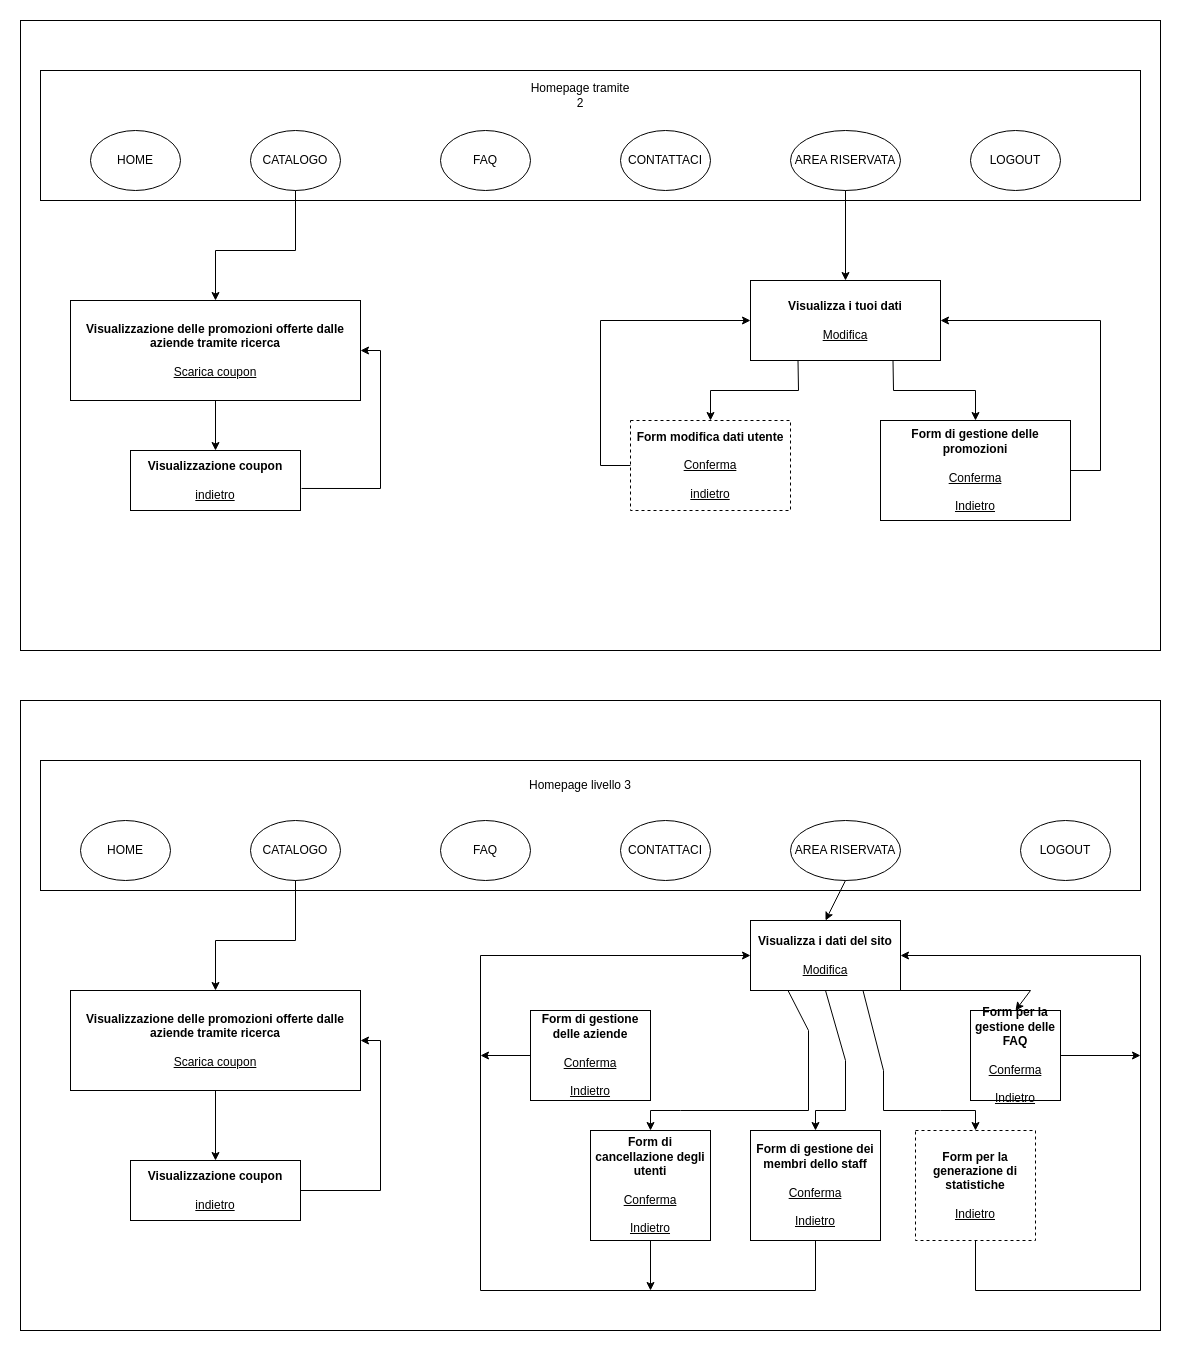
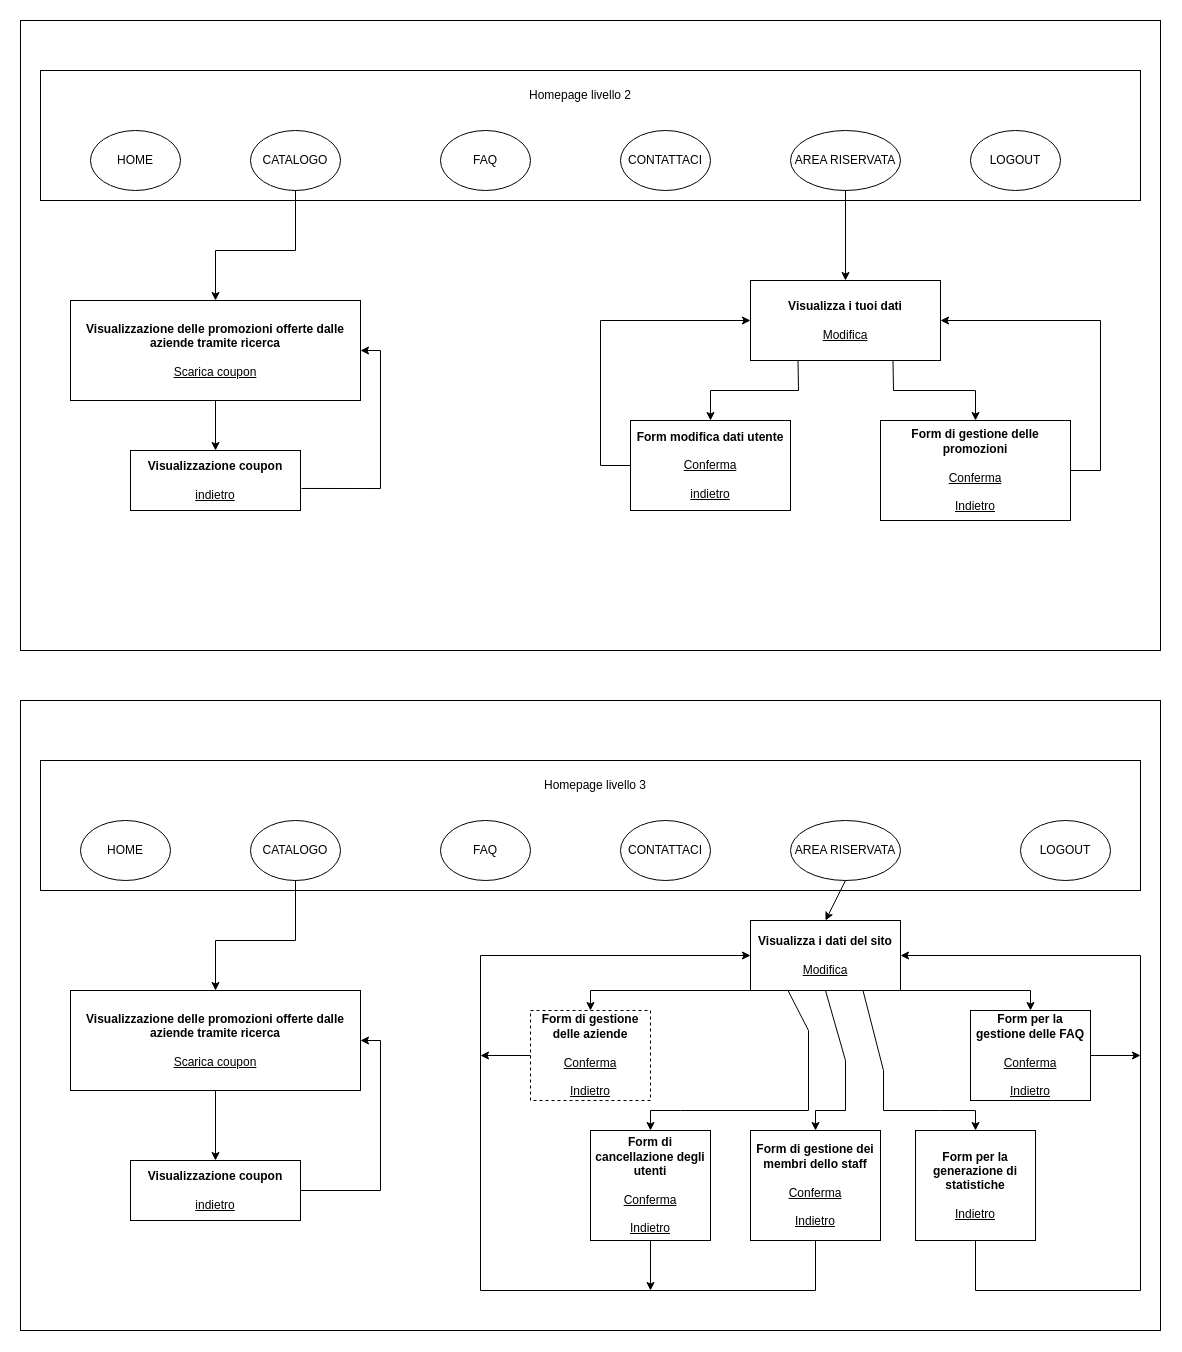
- <mxCell id="23" value="Homepage tramite 2" style="text;html=1;strokeColor=none;fillColor=none;align=center;verticalAlign=middle;whiteSpace=wrap;rounded=0;" vertex="1" parent="1"><mxGeometry x="525" y="80" width="110" height="30" as="geometry" /></mxCell>
+ <mxCell id="23" value="Homepage livello 2" style="text;html=1;strokeColor=none;fillColor=none;align=center;verticalAlign=middle;whiteSpace=wrap;rounded=0;" vertex="1" parent="1"><mxGeometry x="525" y="80" width="110" height="30" as="geometry" /></mxCell>
- <mxCell id="16" value="&lt;b&gt;Form modifica dati utente&lt;/b&gt;&lt;br&gt;&lt;br&gt;&lt;u&gt;Conferma&lt;br&gt;&lt;/u&gt;&lt;br&gt;&lt;u&gt;indietro&lt;/u&gt;" style="rounded=0;whiteSpace=wrap;html=1;dashed=1;" vertex="1" parent="1"><mxGeometry x="630" y="420" width="160" height="90" as="geometry" /></mxCell>
+ <mxCell id="16" value="&lt;b&gt;Form modifica dati utente&lt;/b&gt;&lt;br&gt;&lt;br&gt;&lt;u&gt;Conferma&lt;br&gt;&lt;/u&gt;&lt;br&gt;&lt;u&gt;indietro&lt;/u&gt;" style="rounded=0;whiteSpace=wrap;html=1;" vertex="1" parent="1"><mxGeometry x="630" y="420" width="160" height="90" as="geometry" /></mxCell>
- <mxCell id="32" value="Homepage livello 3" style="text;html=1;strokeColor=none;fillColor=none;align=center;verticalAlign=middle;whiteSpace=wrap;rounded=0;" vertex="1" parent="1"><mxGeometry x="525" y="770" width="110" height="30" as="geometry" /></mxCell>
+ <mxCell id="32" value="Homepage livello 3" style="text;html=1;strokeColor=none;fillColor=none;align=center;verticalAlign=middle;whiteSpace=wrap;rounded=0;" vertex="1" parent="1"><mxGeometry x="540" y="770" width="110" height="30" as="geometry" /></mxCell>
+ <mxCell id="45" value="" style="endArrow=classic;html=1;rounded=0;exitX=0;exitY=1;exitDx=0;exitDy=0;entryX=0.5;entryY=0;entryDx=0;entryDy=0;" edge="1" parent="1" source="38" target="40"><mxGeometry width="50" height="50" relative="1" as="geometry"><mxPoint x="410" y="870" as="sourcePoint" /><mxPoint x="460" y="820" as="targetPoint" /><Array as="points"><mxPoint x="590" y="990" /></Array></mxGeometry></mxCell>
- <mxCell id="40" value="&lt;b&gt;Form di gestione delle aziende&lt;/b&gt;&lt;br&gt;&lt;br&gt;&lt;u&gt;Conferma&lt;br&gt;&lt;/u&gt;&lt;br&gt;&lt;u&gt;Indietro&lt;/u&gt;" style="rounded=0;whiteSpace=wrap;html=1;" vertex="1" parent="1"><mxGeometry x="530" y="1010" width="120" height="90" as="geometry" /></mxCell>
+ <mxCell id="40" value="&lt;b&gt;Form di gestione delle aziende&lt;/b&gt;&lt;br&gt;&lt;br&gt;&lt;u&gt;Conferma&lt;br&gt;&lt;/u&gt;&lt;br&gt;&lt;u&gt;Indietro&lt;/u&gt;" style="rounded=0;whiteSpace=wrap;html=1;dashed=1;" vertex="1" parent="1"><mxGeometry x="530" y="1010" width="120" height="90" as="geometry" /></mxCell>
- <mxCell id="44" value="&lt;b&gt;Form per la gestione delle FAQ&lt;/b&gt;&lt;br&gt;&lt;br&gt;&lt;u&gt;Conferma&lt;br&gt;&lt;/u&gt;&lt;br&gt;&lt;u&gt;Indietro&lt;/u&gt;" style="rounded=0;whiteSpace=wrap;html=1;" vertex="1" parent="1"><mxGeometry x="970" y="1010" width="90" height="90" as="geometry" /></mxCell>
+ <mxCell id="44" value="&lt;b&gt;Form per la gestione delle FAQ&lt;/b&gt;&lt;br&gt;&lt;br&gt;&lt;u&gt;Conferma&lt;br&gt;&lt;/u&gt;&lt;br&gt;&lt;u&gt;Indietro&lt;/u&gt;" style="rounded=0;whiteSpace=wrap;html=1;" vertex="1" parent="1"><mxGeometry x="970" y="1010" width="120" height="90" as="geometry" /></mxCell>
- <mxCell id="43" value="&lt;b&gt;Form per la generazione di statistiche&lt;/b&gt;&lt;br&gt;&lt;br&gt;&lt;u&gt;Indietro&lt;/u&gt;" style="rounded=0;whiteSpace=wrap;html=1;dashed=1;" vertex="1" parent="1"><mxGeometry x="915" y="1130" width="120" height="110" as="geometry" /></mxCell>
+ <mxCell id="43" value="&lt;b&gt;Form per la generazione di statistiche&lt;/b&gt;&lt;br&gt;&lt;br&gt;&lt;u&gt;Indietro&lt;/u&gt;" style="rounded=0;whiteSpace=wrap;html=1;" vertex="1" parent="1"><mxGeometry x="915" y="1130" width="120" height="110" as="geometry" /></mxCell>
